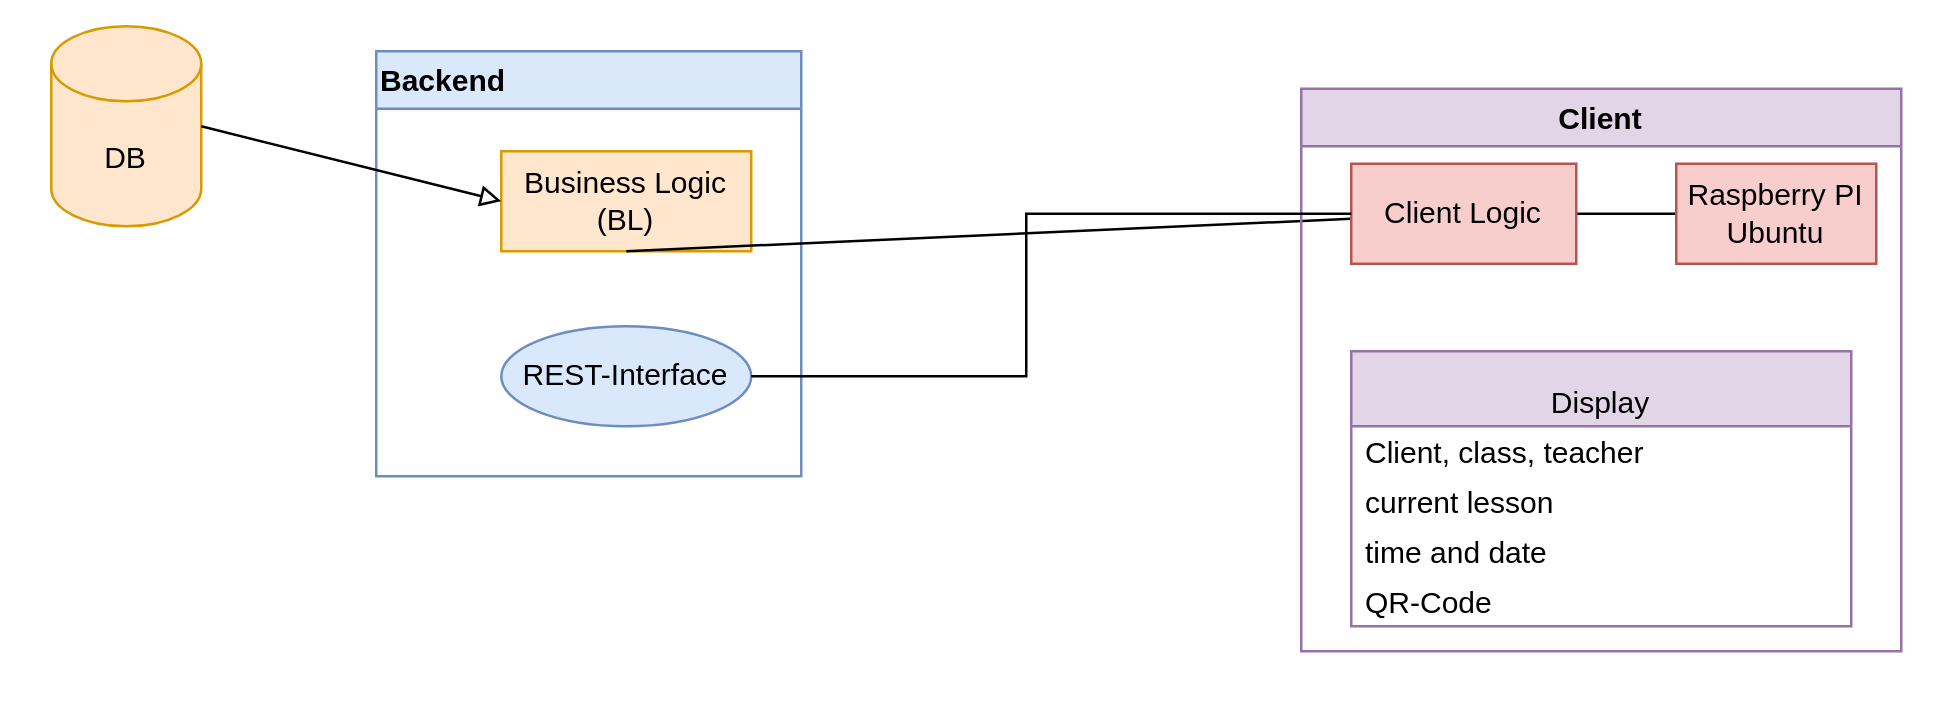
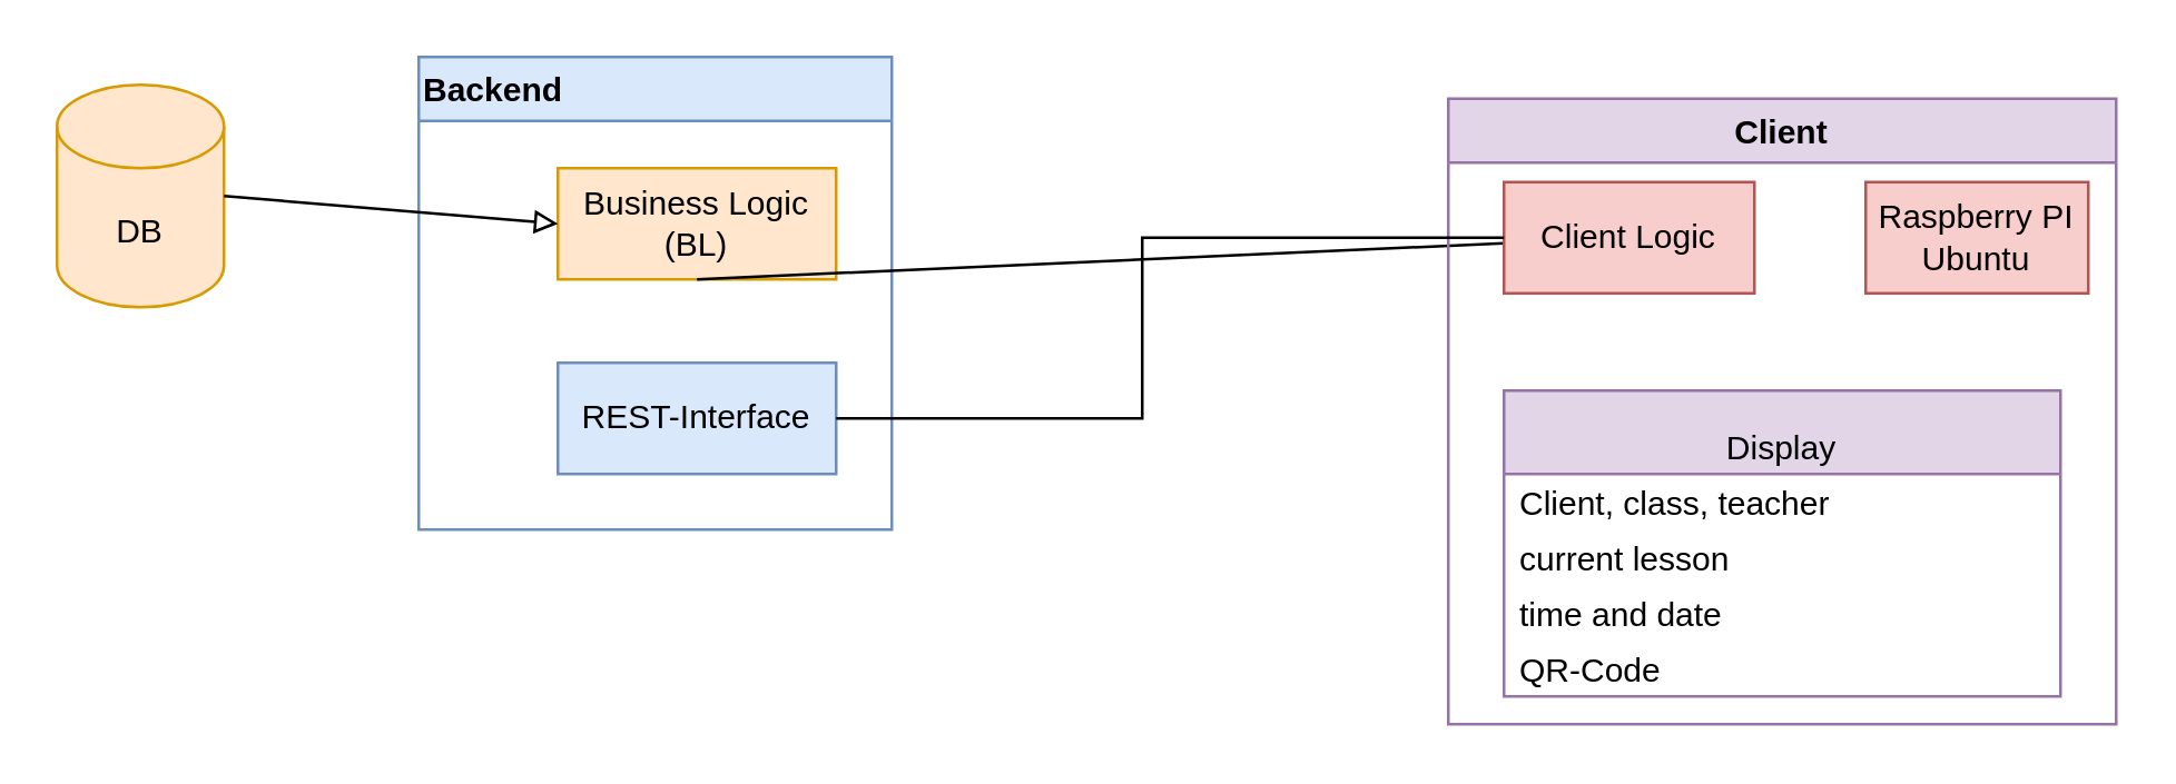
- <mxCell id="6" value="DB" style="shape=cylinder3;whiteSpace=wrap;html=1;boundedLbl=1;backgroundOutline=1;size=15;align=center;fillColor=#ffe6cc;strokeColor=#d79b00;" parent="1" vertex="1"><mxGeometry x="20" y="10" width="60" height="80" as="geometry" /></mxCell>
+ <mxCell id="6" value="DB" style="shape=cylinder3;whiteSpace=wrap;html=1;boundedLbl=1;backgroundOutline=1;size=15;align=center;fillColor=#ffe6cc;strokeColor=#d79b00;" parent="1" vertex="1"><mxGeometry x="20" y="30" width="60" height="80" as="geometry" /></mxCell>
- <mxCell id="9" style="edgeStyle=orthogonalEdgeStyle;rounded=0;orthogonalLoop=1;jettySize=auto;html=1;entryX=1;entryY=0.5;entryDx=0;entryDy=0;startArrow=none;startFill=0;endArrow=none;endFill=0;" parent="8" source="10" target="11" edge="1"><mxGeometry relative="1" as="geometry" /></mxCell>
- <mxCell id="4" value="REST-Interface" style="ellipse;whiteSpace=wrap;html=1;align=center;fillColor=#dae8fc;strokeColor=#6c8ebf;" parent="2" vertex="1"><mxGeometry x="50" y="110" width="100" height="40" as="geometry" /></mxCell>
+ <mxCell id="4" value="REST-Interface" style="rounded=0;whiteSpace=wrap;html=1;align=center;fillColor=#dae8fc;strokeColor=#6c8ebf;" parent="2" vertex="1"><mxGeometry x="50" y="110" width="100" height="40" as="geometry" /></mxCell>
